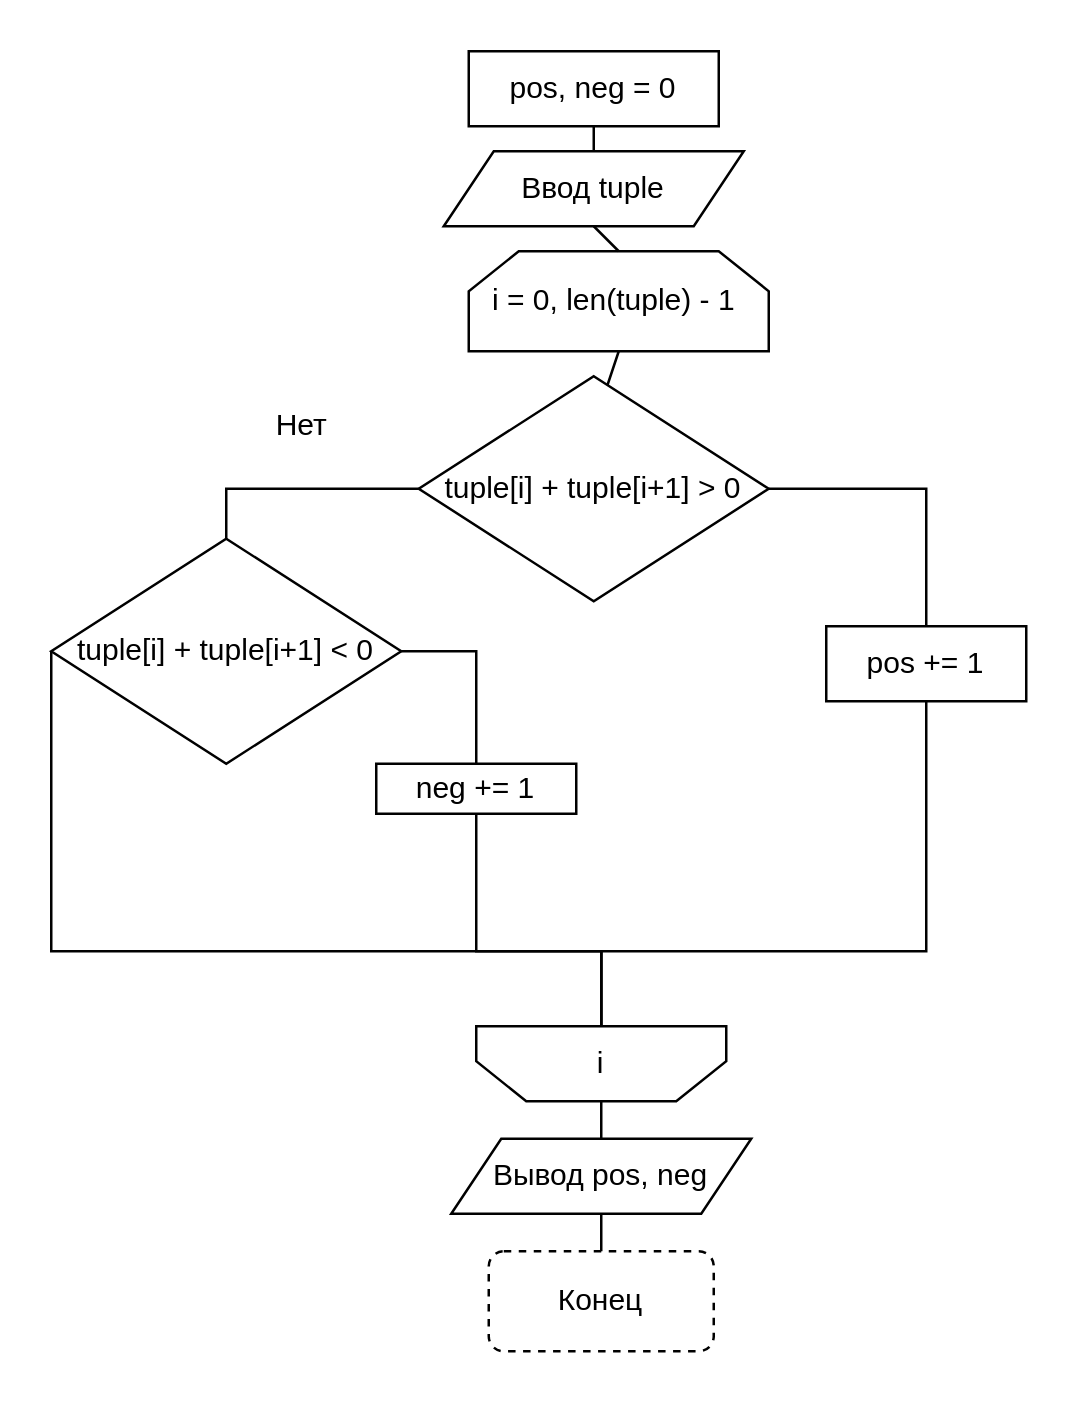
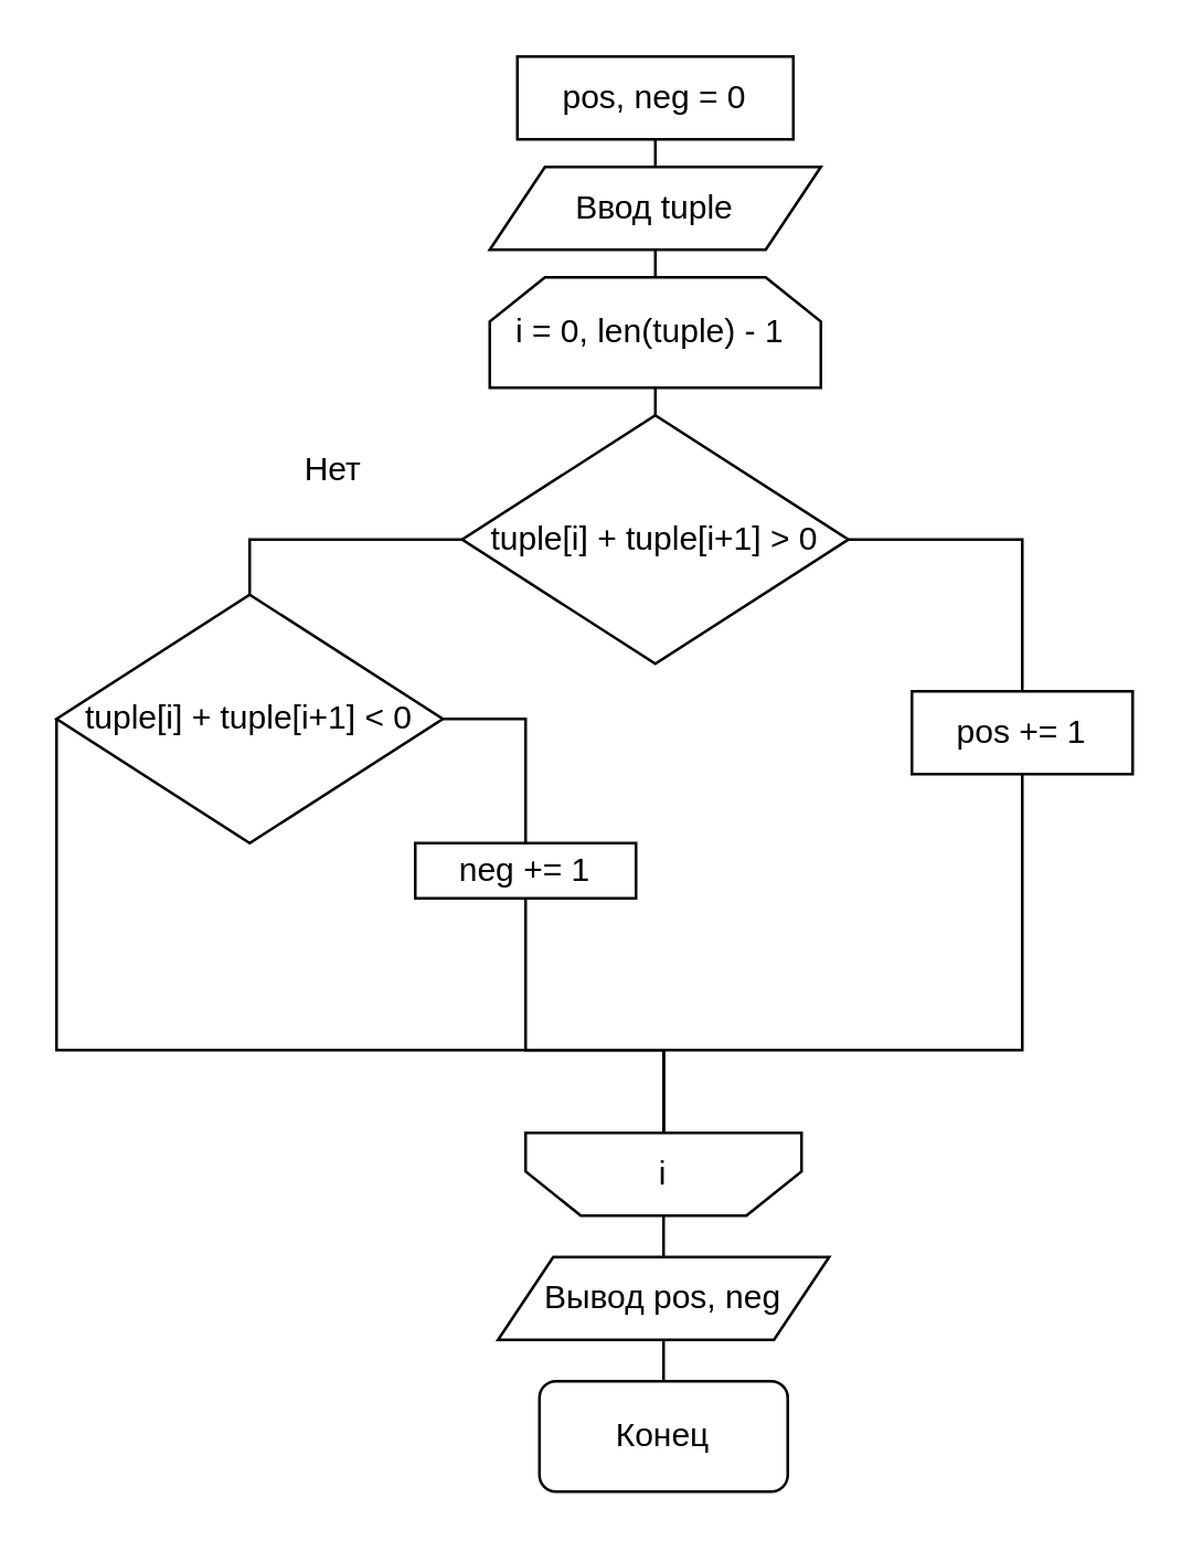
- <mxCell id="4" value="i = 0, len(tuple) - 1&amp;nbsp;" style="shape=loopLimit;whiteSpace=wrap;html=1;" vertex="1" parent="1"><mxGeometry x="187" y="100" width="120" height="40" as="geometry" /></mxCell>
+ <mxCell id="4" value="i = 0, len(tuple) - 1&amp;nbsp;" style="shape=loopLimit;whiteSpace=wrap;html=1;" vertex="1" parent="1"><mxGeometry x="177" y="100" width="120" height="40" as="geometry" /></mxCell>
- <mxCell id="22" value="Конец" style="rounded=1;whiteSpace=wrap;html=1;dashed=1;" vertex="1" parent="1"><mxGeometry x="195" y="500" width="90" height="40" as="geometry" /></mxCell>
+ <mxCell id="22" value="Конец" style="rounded=1;whiteSpace=wrap;html=1;" vertex="1" parent="1"><mxGeometry x="195" y="500" width="90" height="40" as="geometry" /></mxCell>
